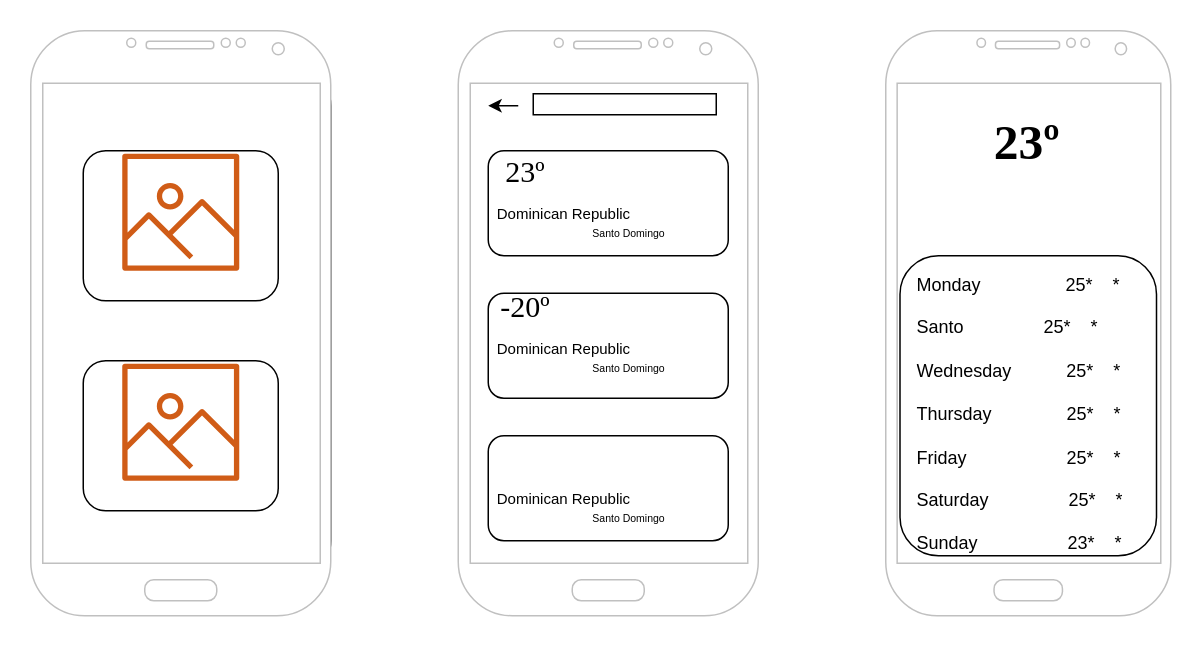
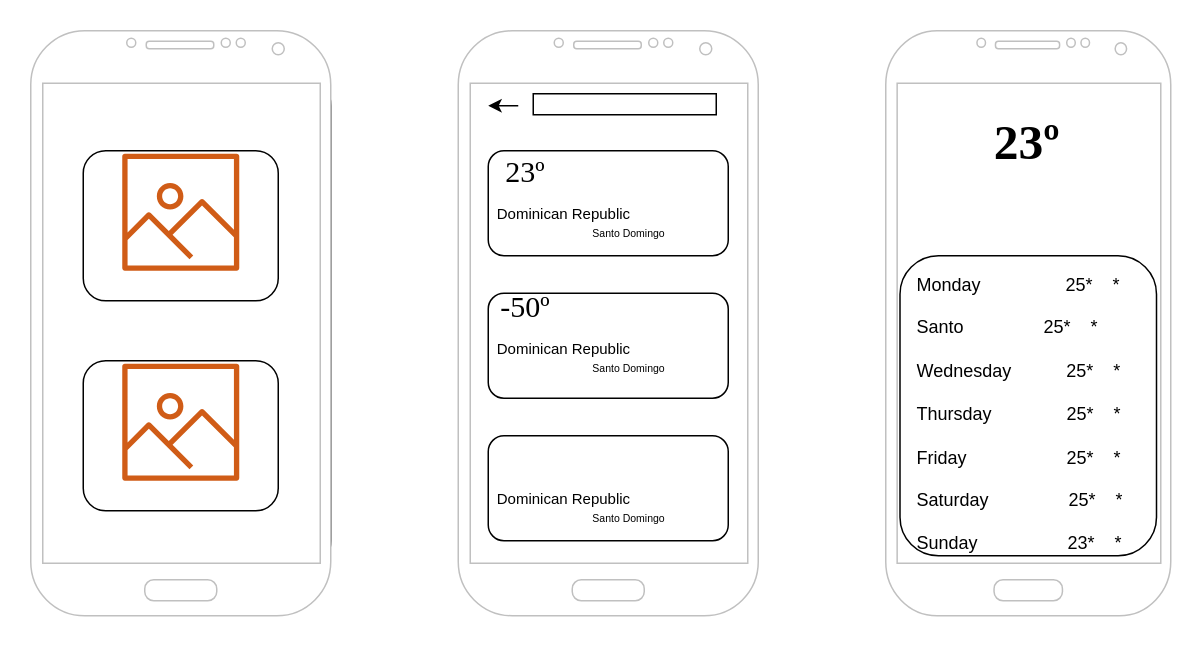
- <mxCell id="30" value="&lt;font face=&quot;Verdana&quot; style=&quot;font-size: 20px&quot;&gt;-20º&lt;/font&gt;" style="text;html=1;strokeColor=none;fillColor=none;align=center;verticalAlign=middle;whiteSpace=wrap;rounded=0;" vertex="1" parent="27"><mxGeometry x="28" width="30" height="26" as="geometry" /></mxCell>
+ <mxCell id="30" value="&lt;font face=&quot;Verdana&quot; style=&quot;font-size: 20px&quot;&gt;-50º&lt;/font&gt;" style="text;html=1;strokeColor=none;fillColor=none;align=center;verticalAlign=middle;whiteSpace=wrap;rounded=0;" vertex="1" parent="27"><mxGeometry x="28" width="30" height="26" as="geometry" /></mxCell>
